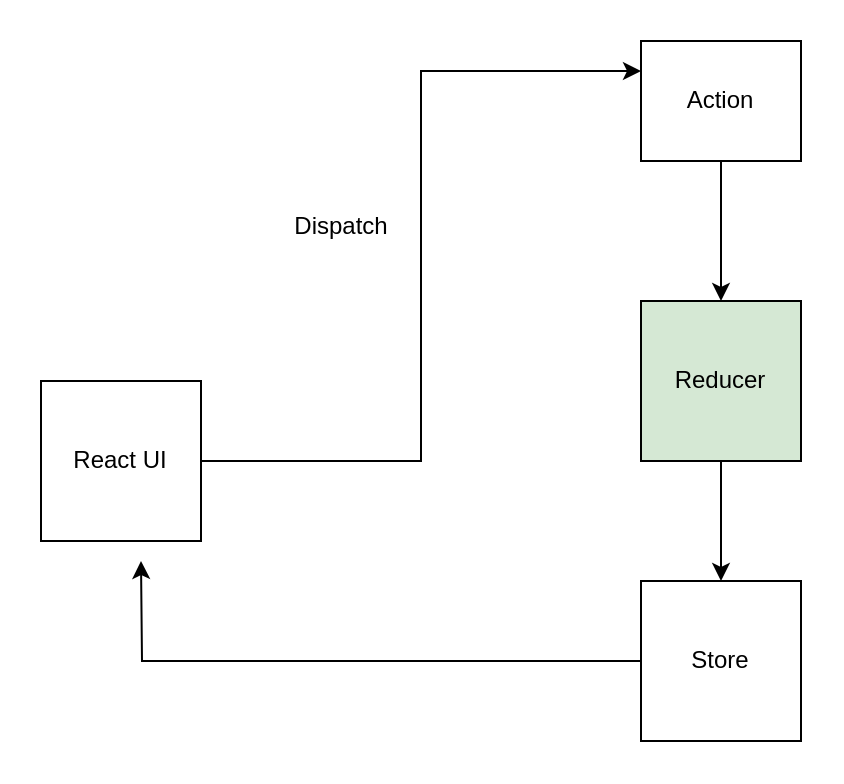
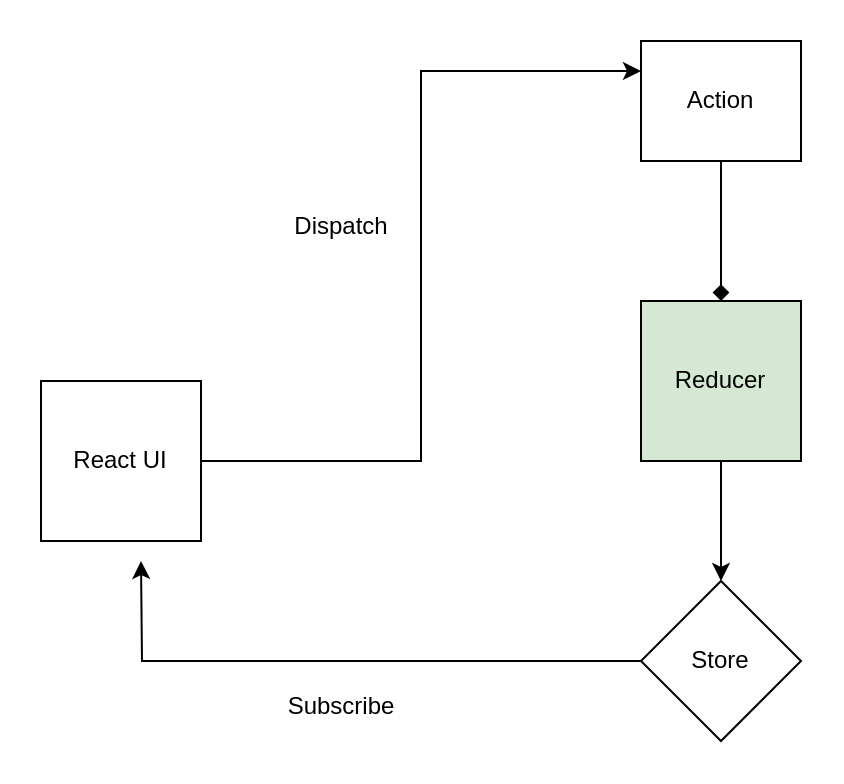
- <mxCell id="4" value="" style="edgeStyle=orthogonalEdgeStyle;rounded=0;orthogonalLoop=1;jettySize=auto;html=1;" edge="1" parent="1" source="5" target="7"><mxGeometry relative="1" as="geometry" /></mxCell>
+ <mxCell id="4" value="" style="edgeStyle=orthogonalEdgeStyle;rounded=0;orthogonalLoop=1;jettySize=auto;html=1;endArrow=diamond;" edge="1" parent="1" source="5" target="7"><mxGeometry relative="1" as="geometry" /></mxCell>
- <mxCell id="9" value="Store" style="whiteSpace=wrap;html=1;aspect=fixed;" vertex="1" parent="1"><mxGeometry x="320" y="290" width="80" height="80" as="geometry" /></mxCell>
+ <mxCell id="9" value="Store" style="rhombus;whiteSpace=wrap;html=1;aspect=fixed;" vertex="1" parent="1"><mxGeometry x="320" y="290" width="80" height="80" as="geometry" /></mxCell>
+ <mxCell id="11" value="Subscribe" style="text;html=1;align=center;verticalAlign=middle;resizable=0;points=[];autosize=1;strokeColor=none;fillColor=none;" vertex="1" parent="1"><mxGeometry x="130" y="338" width="80" height="30" as="geometry" /></mxCell>
